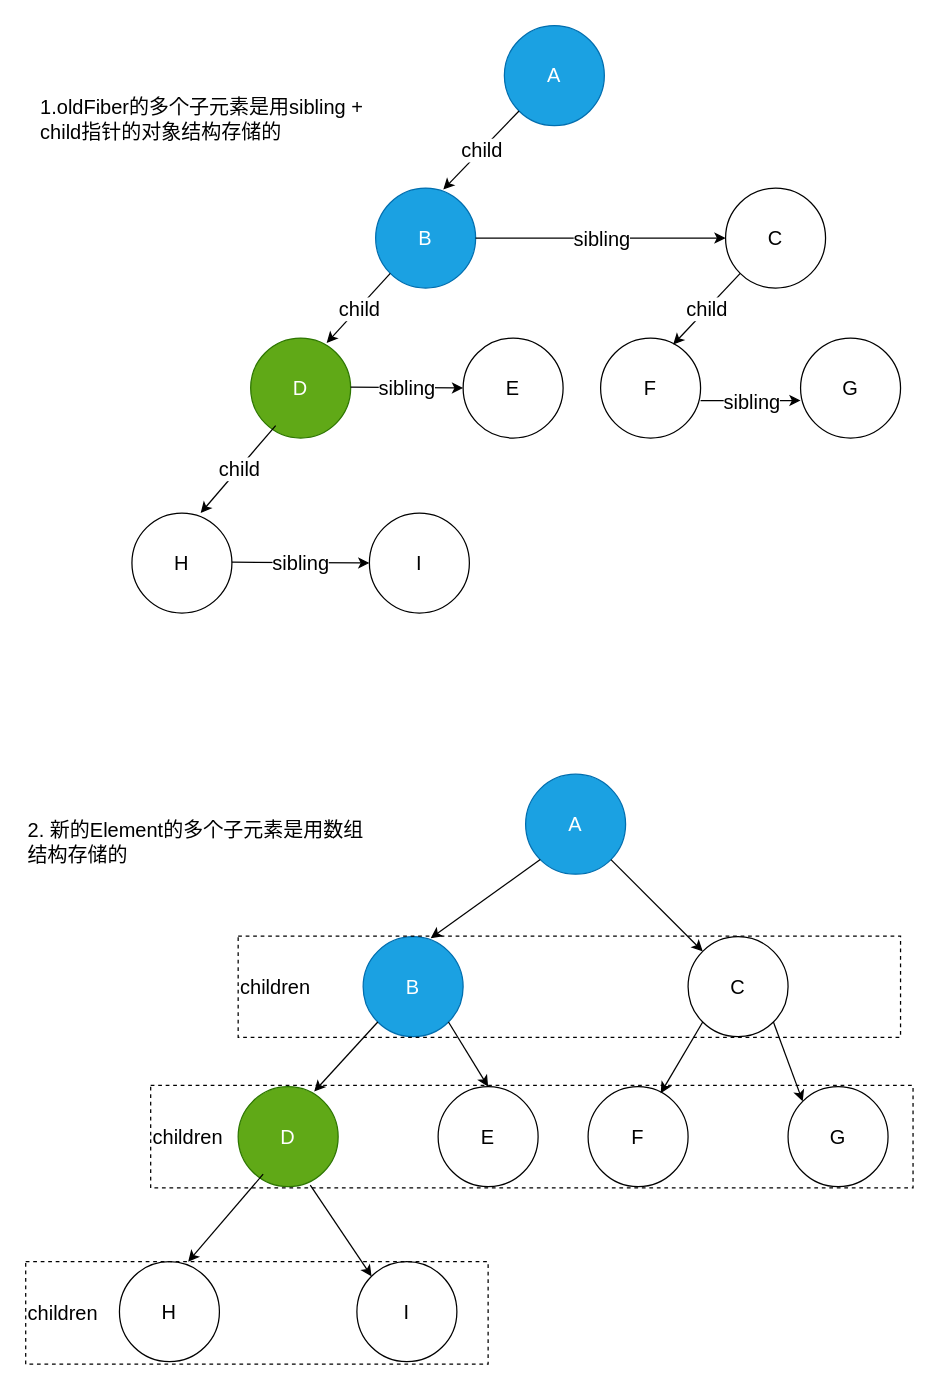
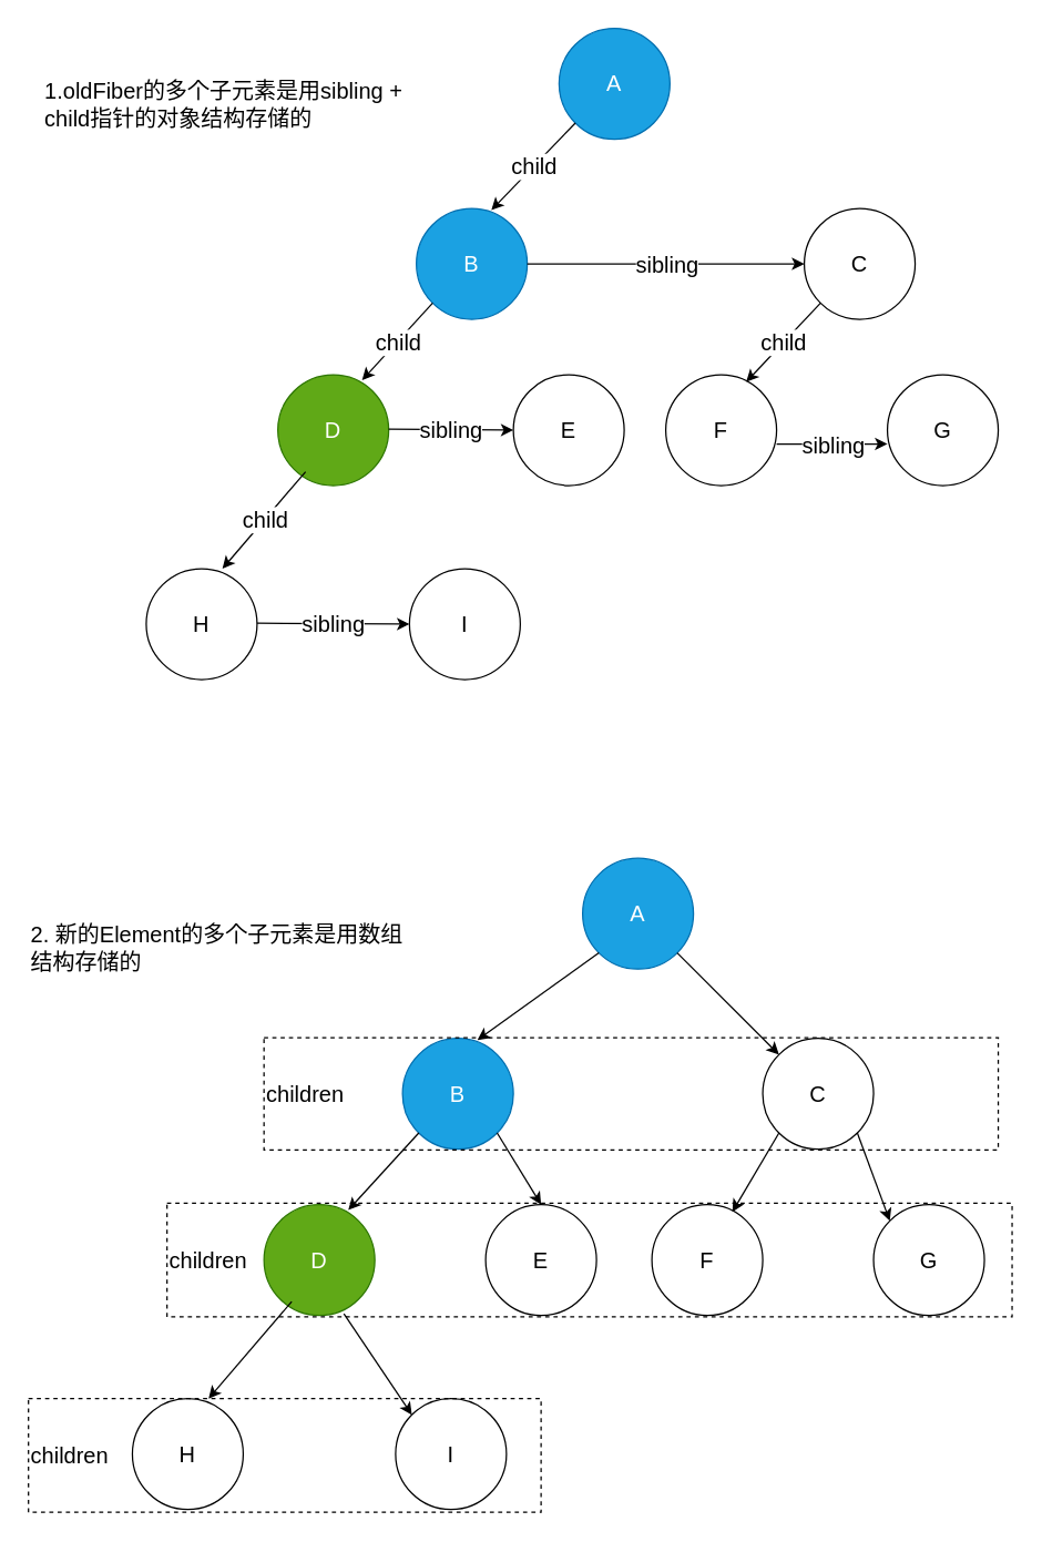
- <mxCell id="28" value="1.oldFiber的多个子元素是用sibling + child指针的对象结构存储的" style="text;html=1;strokeColor=none;fillColor=none;align=left;verticalAlign=middle;whiteSpace=wrap;rounded=0;fontSize=16;" vertex="1" parent="1"><mxGeometry x="30" y="60" width="280" height="70" as="geometry" /></mxCell>
+ <mxCell id="28" value="1.oldFiber的多个子元素是用sibling + child指针的对象结构存储的" style="text;html=1;strokeColor=none;fillColor=none;align=left;verticalAlign=middle;whiteSpace=wrap;rounded=0;fontSize=16;" vertex="1" parent="1"><mxGeometry x="30" y="40" width="280" height="70" as="geometry" /></mxCell>
- <mxCell id="40" value="2. 新的Element的多个子元素是用数组结构存储的" style="text;html=1;strokeColor=none;fillColor=none;align=left;verticalAlign=middle;whiteSpace=wrap;rounded=0;fontSize=16;" vertex="1" parent="1"><mxGeometry x="20" y="639" width="280" height="70" as="geometry" /></mxCell>
+ <mxCell id="40" value="2. 新的Element的多个子元素是用数组结构存储的" style="text;html=1;strokeColor=none;fillColor=none;align=left;verticalAlign=middle;whiteSpace=wrap;rounded=0;fontSize=16;" vertex="1" parent="1"><mxGeometry x="20" y="649" width="280" height="70" as="geometry" /></mxCell>
